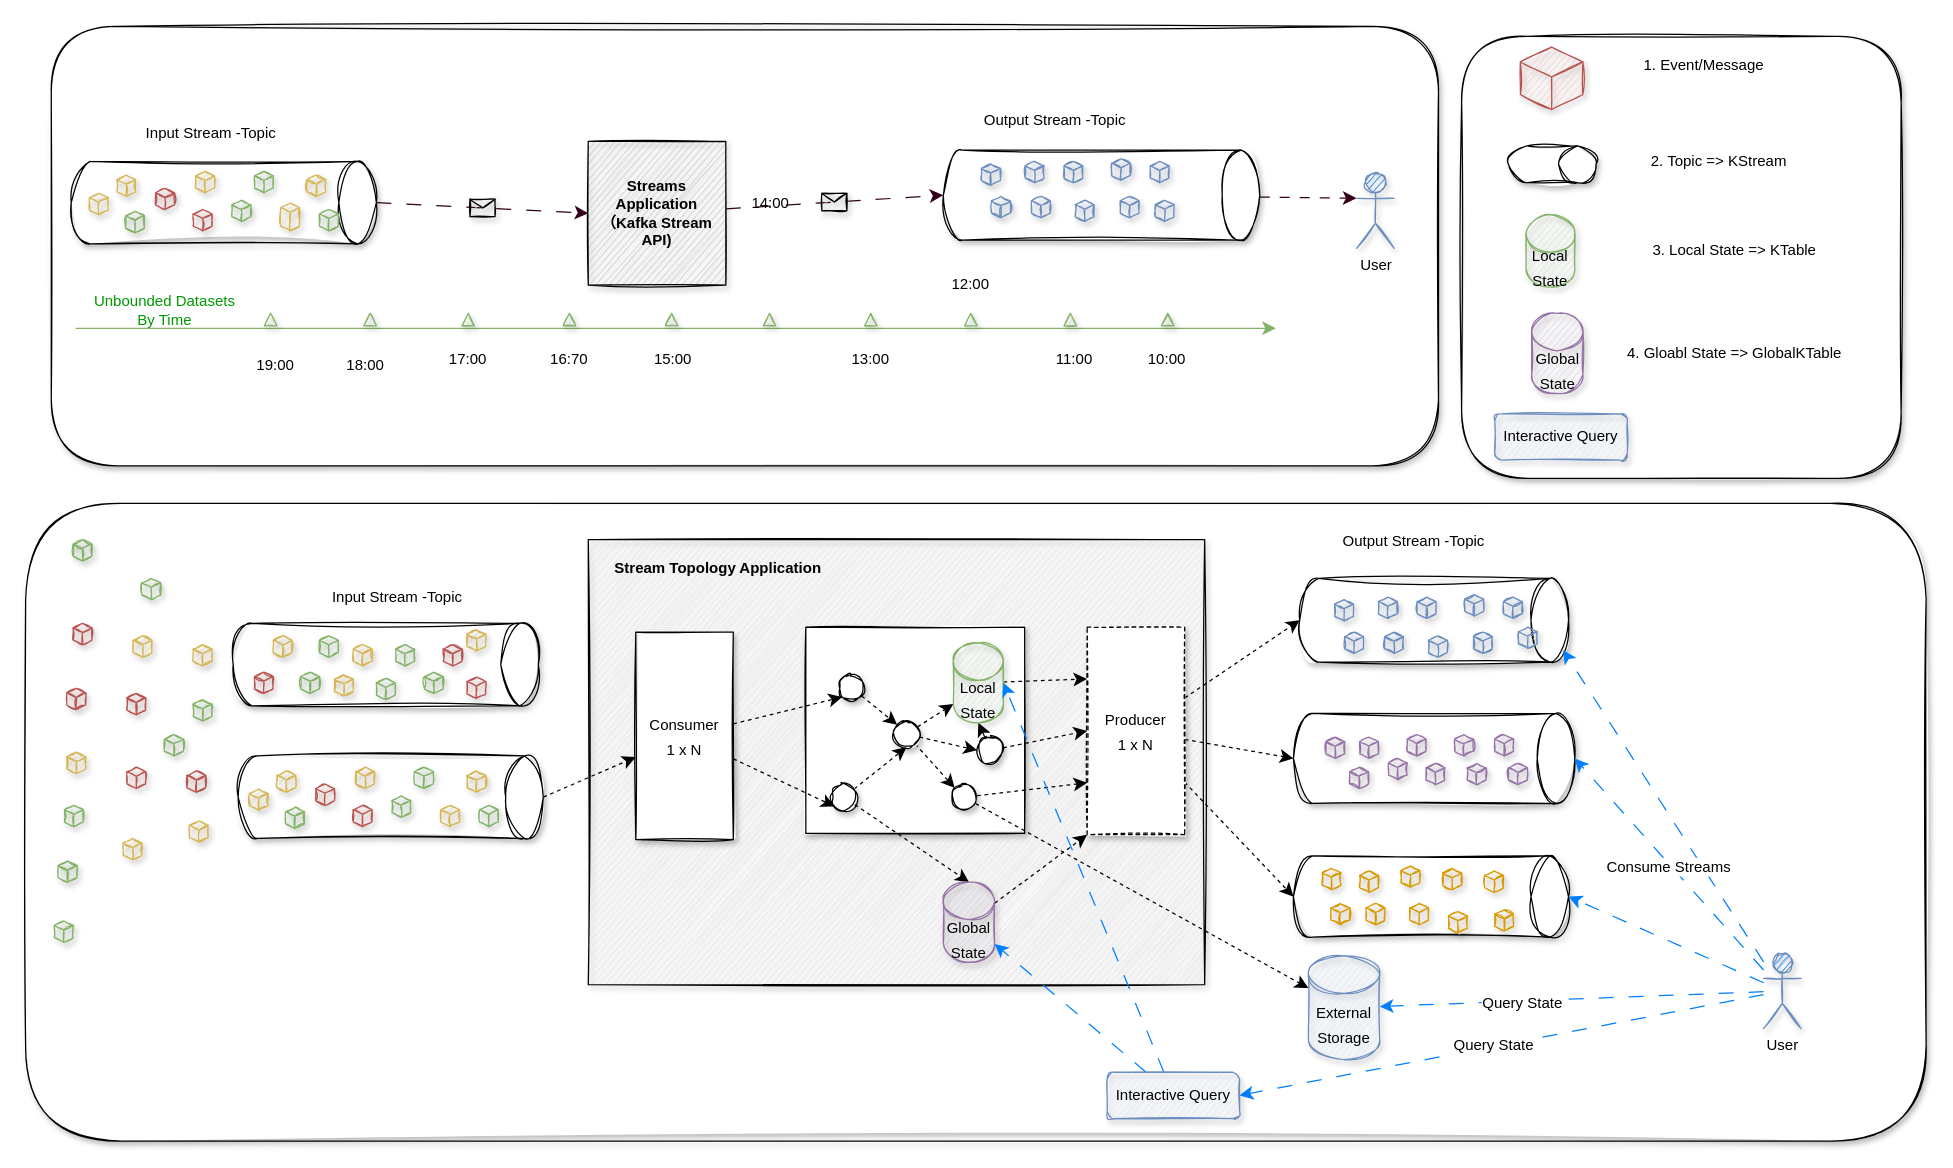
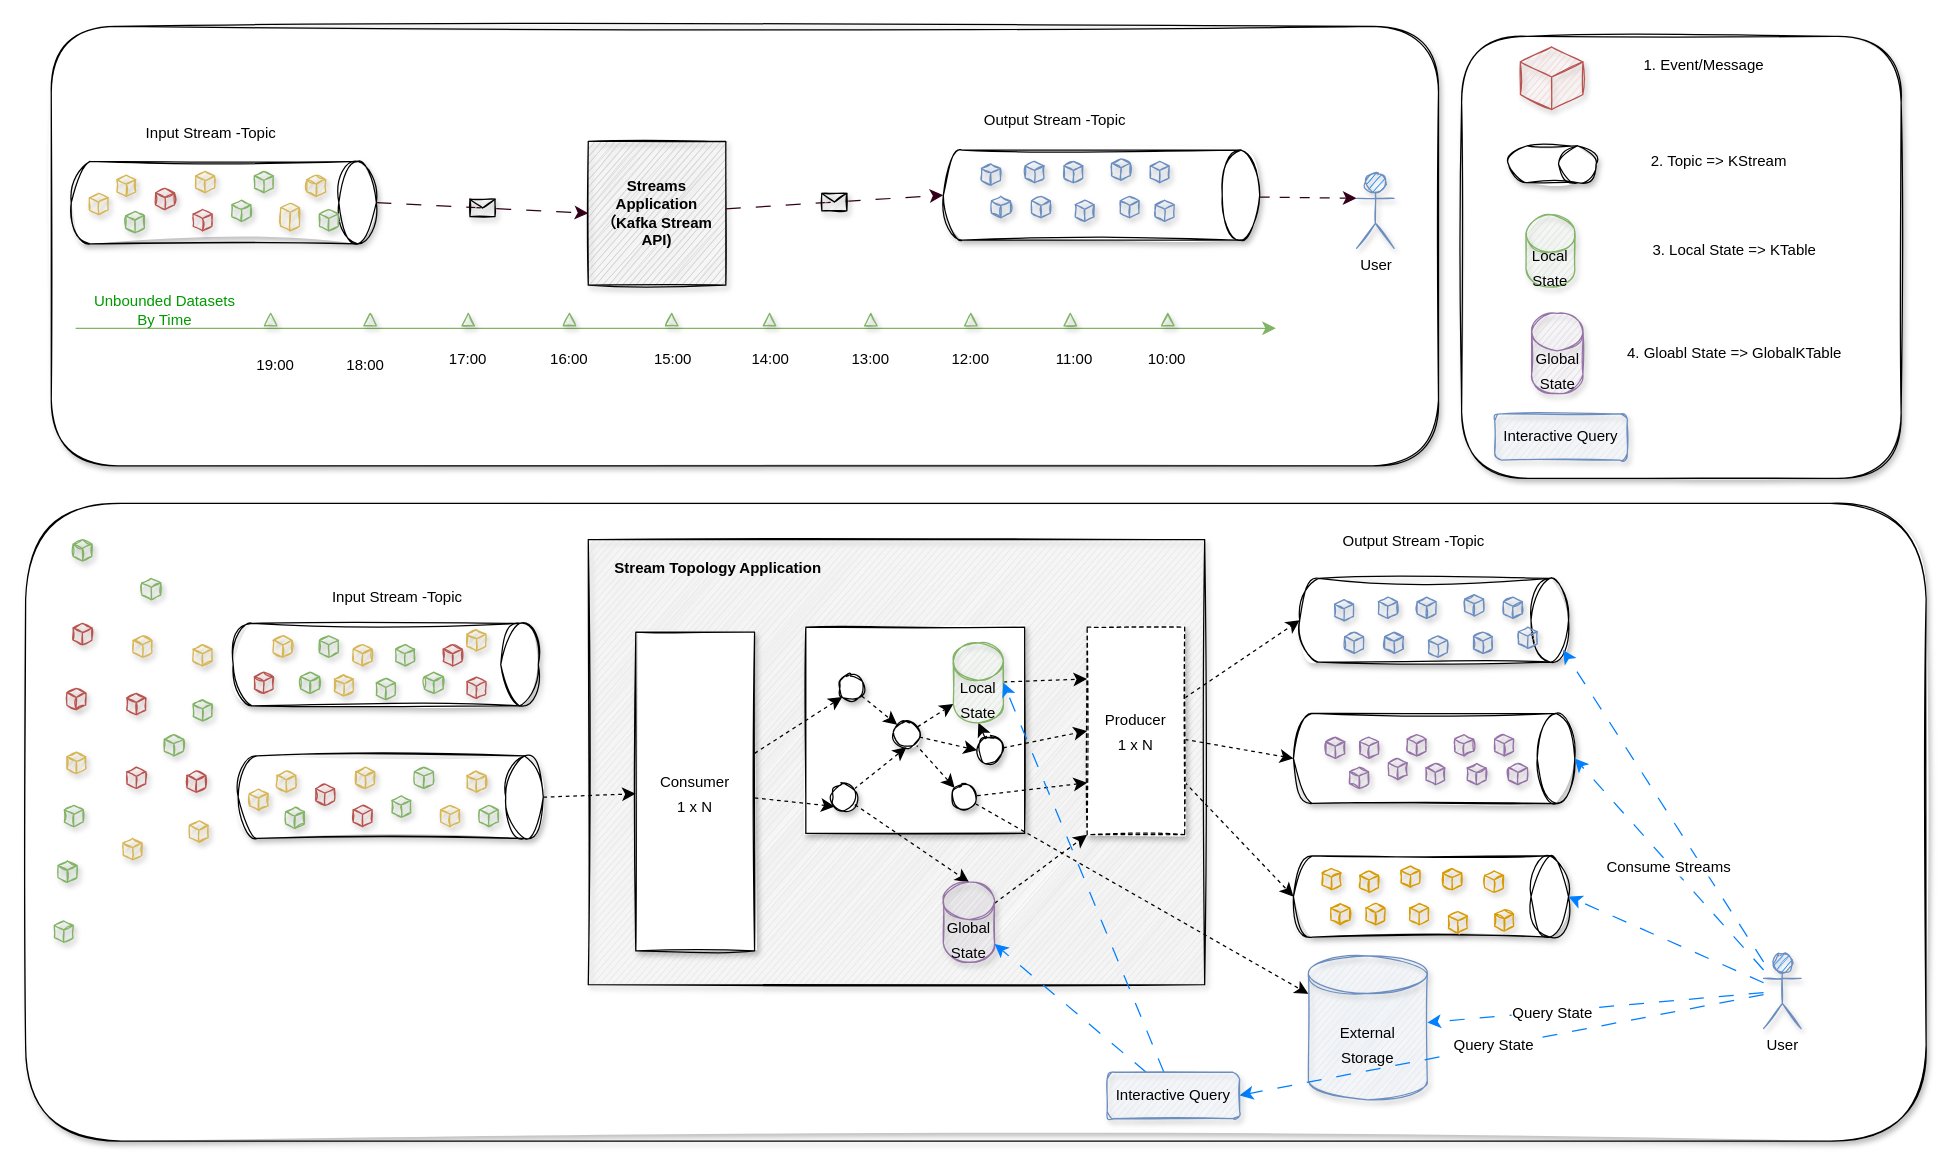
- <mxCell id="181" value="14:00" style="text;html=1;strokeColor=none;fillColor=none;align=center;verticalAlign=middle;whiteSpace=wrap;rounded=0;fontSize=12;" parent="1" vertex="1"><mxGeometry x="586" y="147" width="60" height="30" as="geometry" /></mxCell>
+ <mxCell id="181" value="14:00" style="text;html=1;strokeColor=none;fillColor=none;align=center;verticalAlign=middle;whiteSpace=wrap;rounded=0;fontSize=12;" parent="1" vertex="1"><mxGeometry x="586" y="272" width="60" height="30" as="geometry" /></mxCell>
- <mxCell id="179" value="12:00" style="text;html=1;strokeColor=none;fillColor=none;align=center;verticalAlign=middle;whiteSpace=wrap;rounded=0;fontSize=12;" parent="1" vertex="1"><mxGeometry x="746" y="212" width="60" height="30" as="geometry" /></mxCell>
+ <mxCell id="179" value="12:00" style="text;html=1;strokeColor=none;fillColor=none;align=center;verticalAlign=middle;whiteSpace=wrap;rounded=0;fontSize=12;" parent="1" vertex="1"><mxGeometry x="746" y="272" width="60" height="30" as="geometry" /></mxCell>
- <mxCell id="183" value="16:70" style="text;html=1;strokeColor=none;fillColor=none;align=center;verticalAlign=middle;whiteSpace=wrap;rounded=0;fontSize=12;" parent="1" vertex="1"><mxGeometry x="425" y="272" width="60" height="30" as="geometry" /></mxCell>
+ <mxCell id="183" value="16:00" style="text;html=1;strokeColor=none;fillColor=none;align=center;verticalAlign=middle;whiteSpace=wrap;rounded=0;fontSize=12;" parent="1" vertex="1"><mxGeometry x="425" y="272" width="60" height="30" as="geometry" /></mxCell>
- <mxCell id="22" value="&lt;font style=&quot;font-size: 12px;&quot;&gt;Consumer&lt;br&gt;1 x N&lt;/font&gt;" style="rounded=0;whiteSpace=wrap;html=1;shadow=1;sketch=1;fontSize=16;gradientColor=none;" parent="1" vertex="1"><mxGeometry x="508" y="505" width="78" height="166" as="geometry" /></mxCell>
+ <mxCell id="22" value="&lt;font style=&quot;font-size: 12px;&quot;&gt;Consumer&lt;br&gt;1 x N&lt;/font&gt;" style="rounded=0;whiteSpace=wrap;html=1;shadow=1;sketch=1;fontSize=16;gradientColor=none;" parent="1" vertex="1"><mxGeometry x="508" y="505" width="95" height="255" as="geometry" /></mxCell>
- <mxCell id="73" value="&lt;font style=&quot;font-size: 12px;&quot;&gt;External&lt;br&gt;Storage&lt;br&gt;&lt;/font&gt;" style="shape=cylinder3;whiteSpace=wrap;html=1;boundedLbl=1;backgroundOutline=1;size=15;shadow=1;sketch=1;fontSize=16;fillColor=#dae8fc;strokeColor=#6c8ebf;" parent="1" vertex="1"><mxGeometry x="1046" y="764" width="57" height="83" as="geometry" /></mxCell>
+ <mxCell id="73" value="&lt;font style=&quot;font-size: 12px;&quot;&gt;External&lt;br&gt;Storage&lt;br&gt;&lt;/font&gt;" style="shape=cylinder3;whiteSpace=wrap;html=1;boundedLbl=1;backgroundOutline=1;size=15;shadow=1;sketch=1;fontSize=16;fillColor=#dae8fc;strokeColor=#6c8ebf;" parent="1" vertex="1"><mxGeometry x="1046" y="764" width="95" height="115" as="geometry" /></mxCell>
